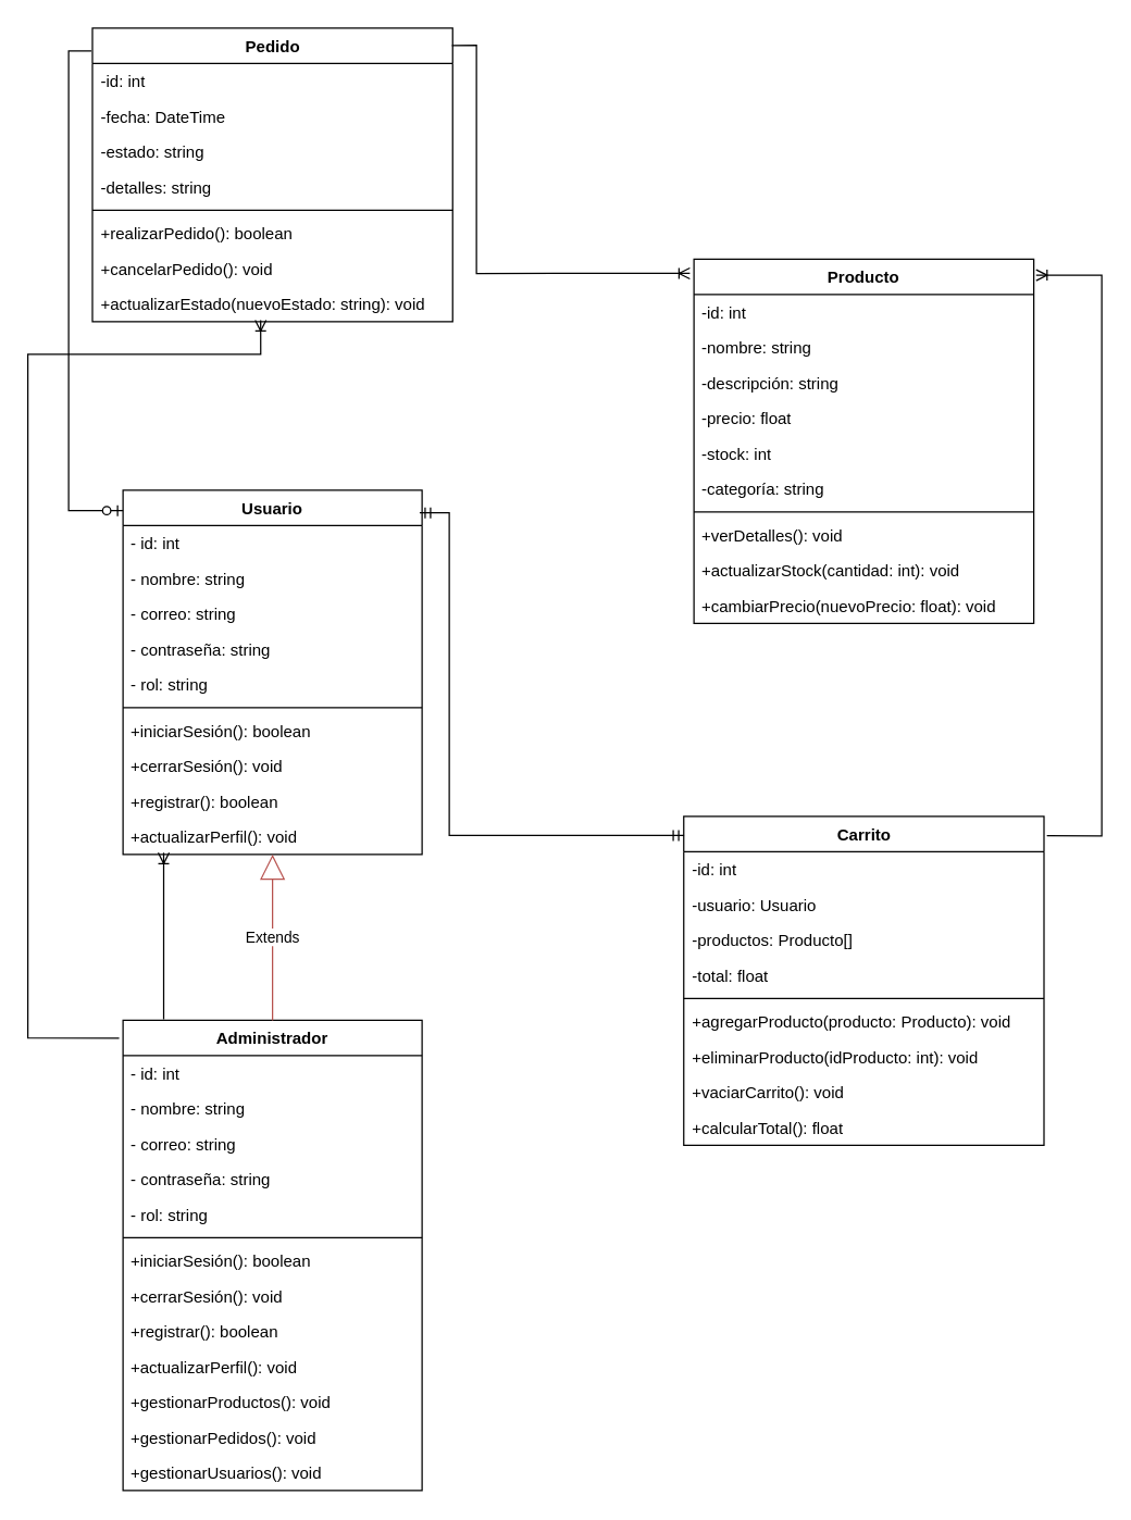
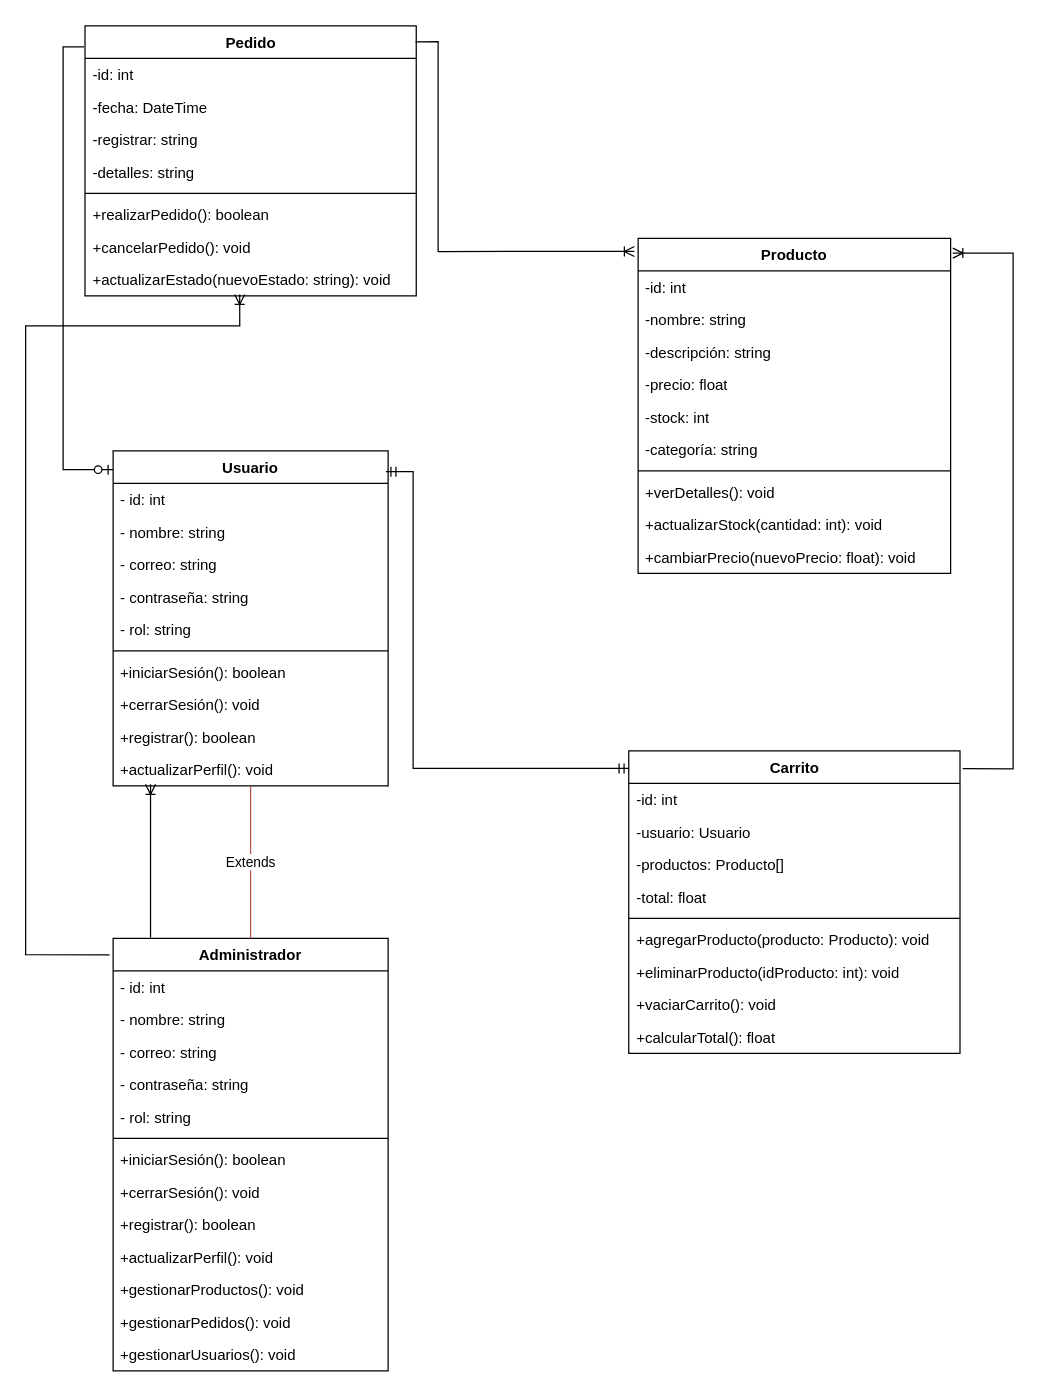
- <mxCell id="42" value="-estado: string" style="text;strokeColor=none;fillColor=none;align=left;verticalAlign=top;spacingLeft=4;spacingRight=4;overflow=hidden;rotatable=0;points=[[0,0.5],[1,0.5]];portConstraint=eastwest;whiteSpace=wrap;html=1;" parent="39" vertex="1"><mxGeometry y="78" width="265" height="26" as="geometry" /></mxCell>
+ <mxCell id="42" value="-registrar: string" style="text;strokeColor=none;fillColor=none;align=left;verticalAlign=top;spacingLeft=4;spacingRight=4;overflow=hidden;rotatable=0;points=[[0,0.5],[1,0.5]];portConstraint=eastwest;whiteSpace=wrap;html=1;" parent="39" vertex="1"><mxGeometry y="78" width="265" height="26" as="geometry" /></mxCell>
- <mxCell id="27" value="Extends" style="endArrow=block;endSize=16;endFill=0;html=1;rounded=0;exitX=0.5;exitY=0;exitDx=0;exitDy=0;entryX=0.5;entryY=1;entryDx=0;entryDy=0;fillColor=#f8cecc;strokeColor=#b85450;" parent="1" source="13" target="2" edge="1"><mxGeometry width="160" relative="1" as="geometry"><mxPoint x="-50" y="340" as="sourcePoint" /><mxPoint x="110" y="340" as="targetPoint" /></mxGeometry></mxCell>
+ <mxCell id="27" value="Extends" style="endArrow=none;endSize=16;endFill=0;html=1;rounded=0;exitX=0.5;exitY=0;exitDx=0;exitDy=0;entryX=0.5;entryY=1;entryDx=0;entryDy=0;fillColor=#f8cecc;strokeColor=#b85450;" parent="1" source="13" target="2" edge="1"><mxGeometry width="160" relative="1" as="geometry"><mxPoint x="-50" y="340" as="sourcePoint" /><mxPoint x="110" y="340" as="targetPoint" /></mxGeometry></mxCell>
